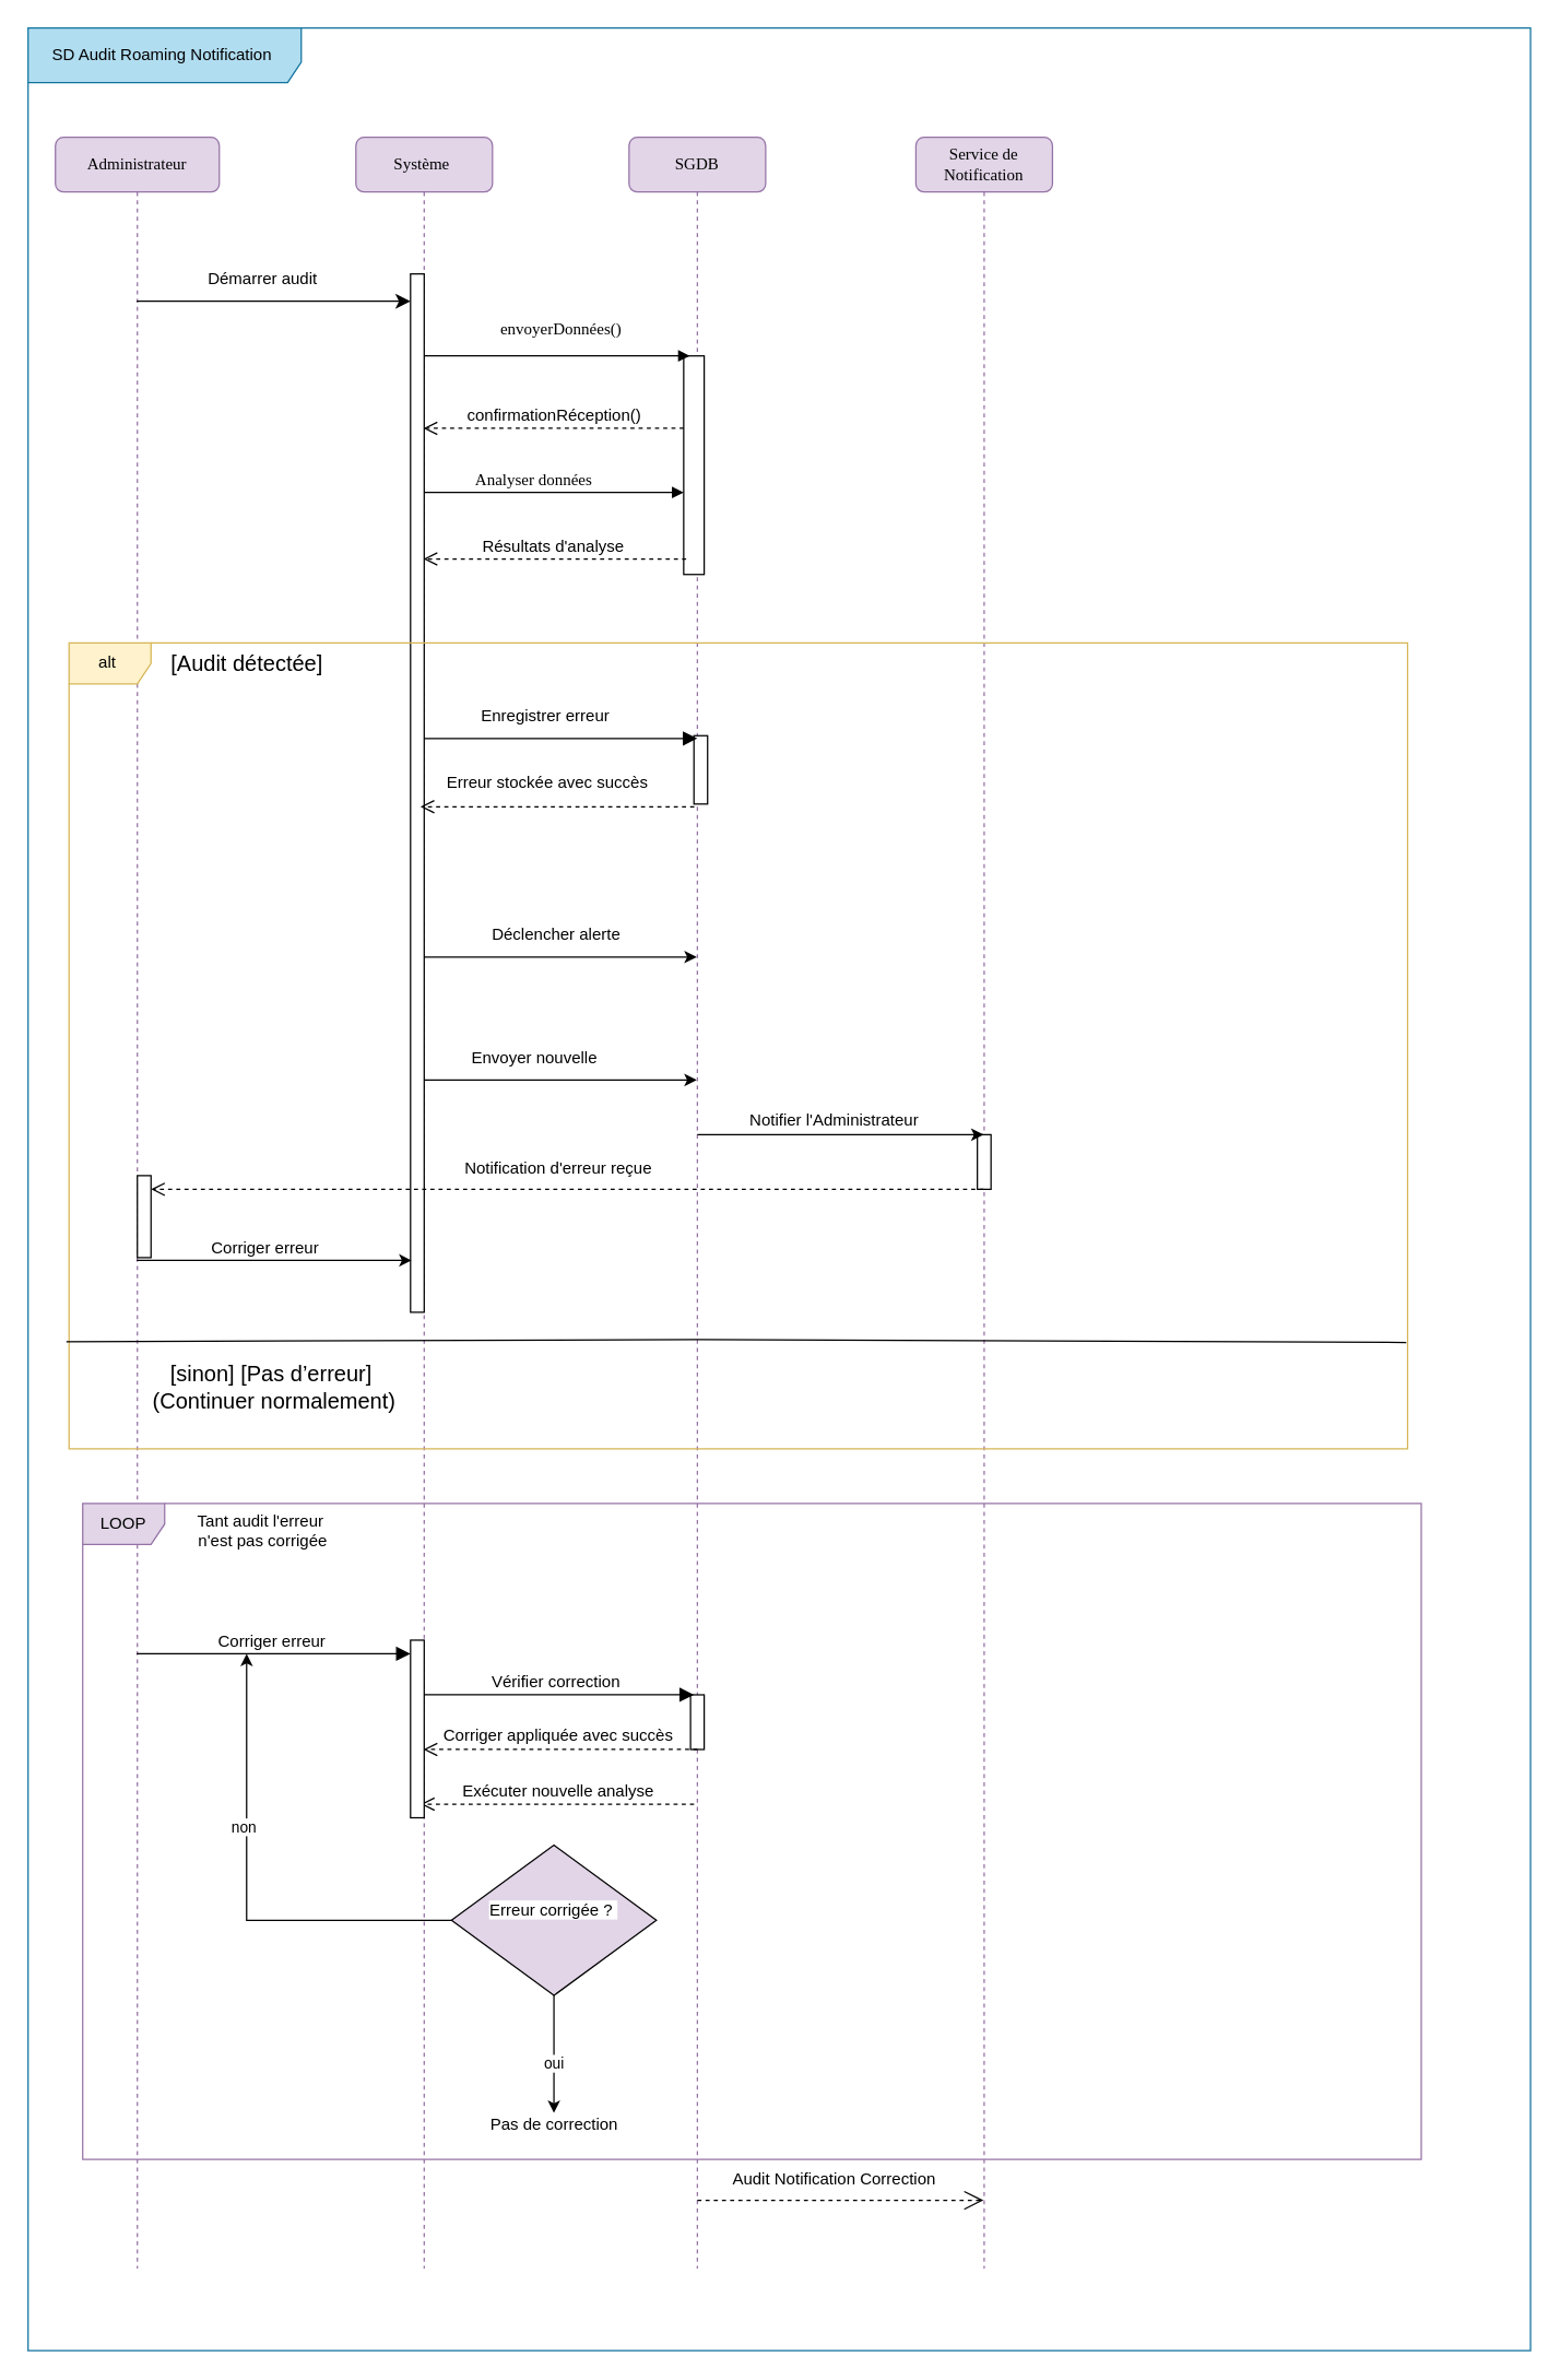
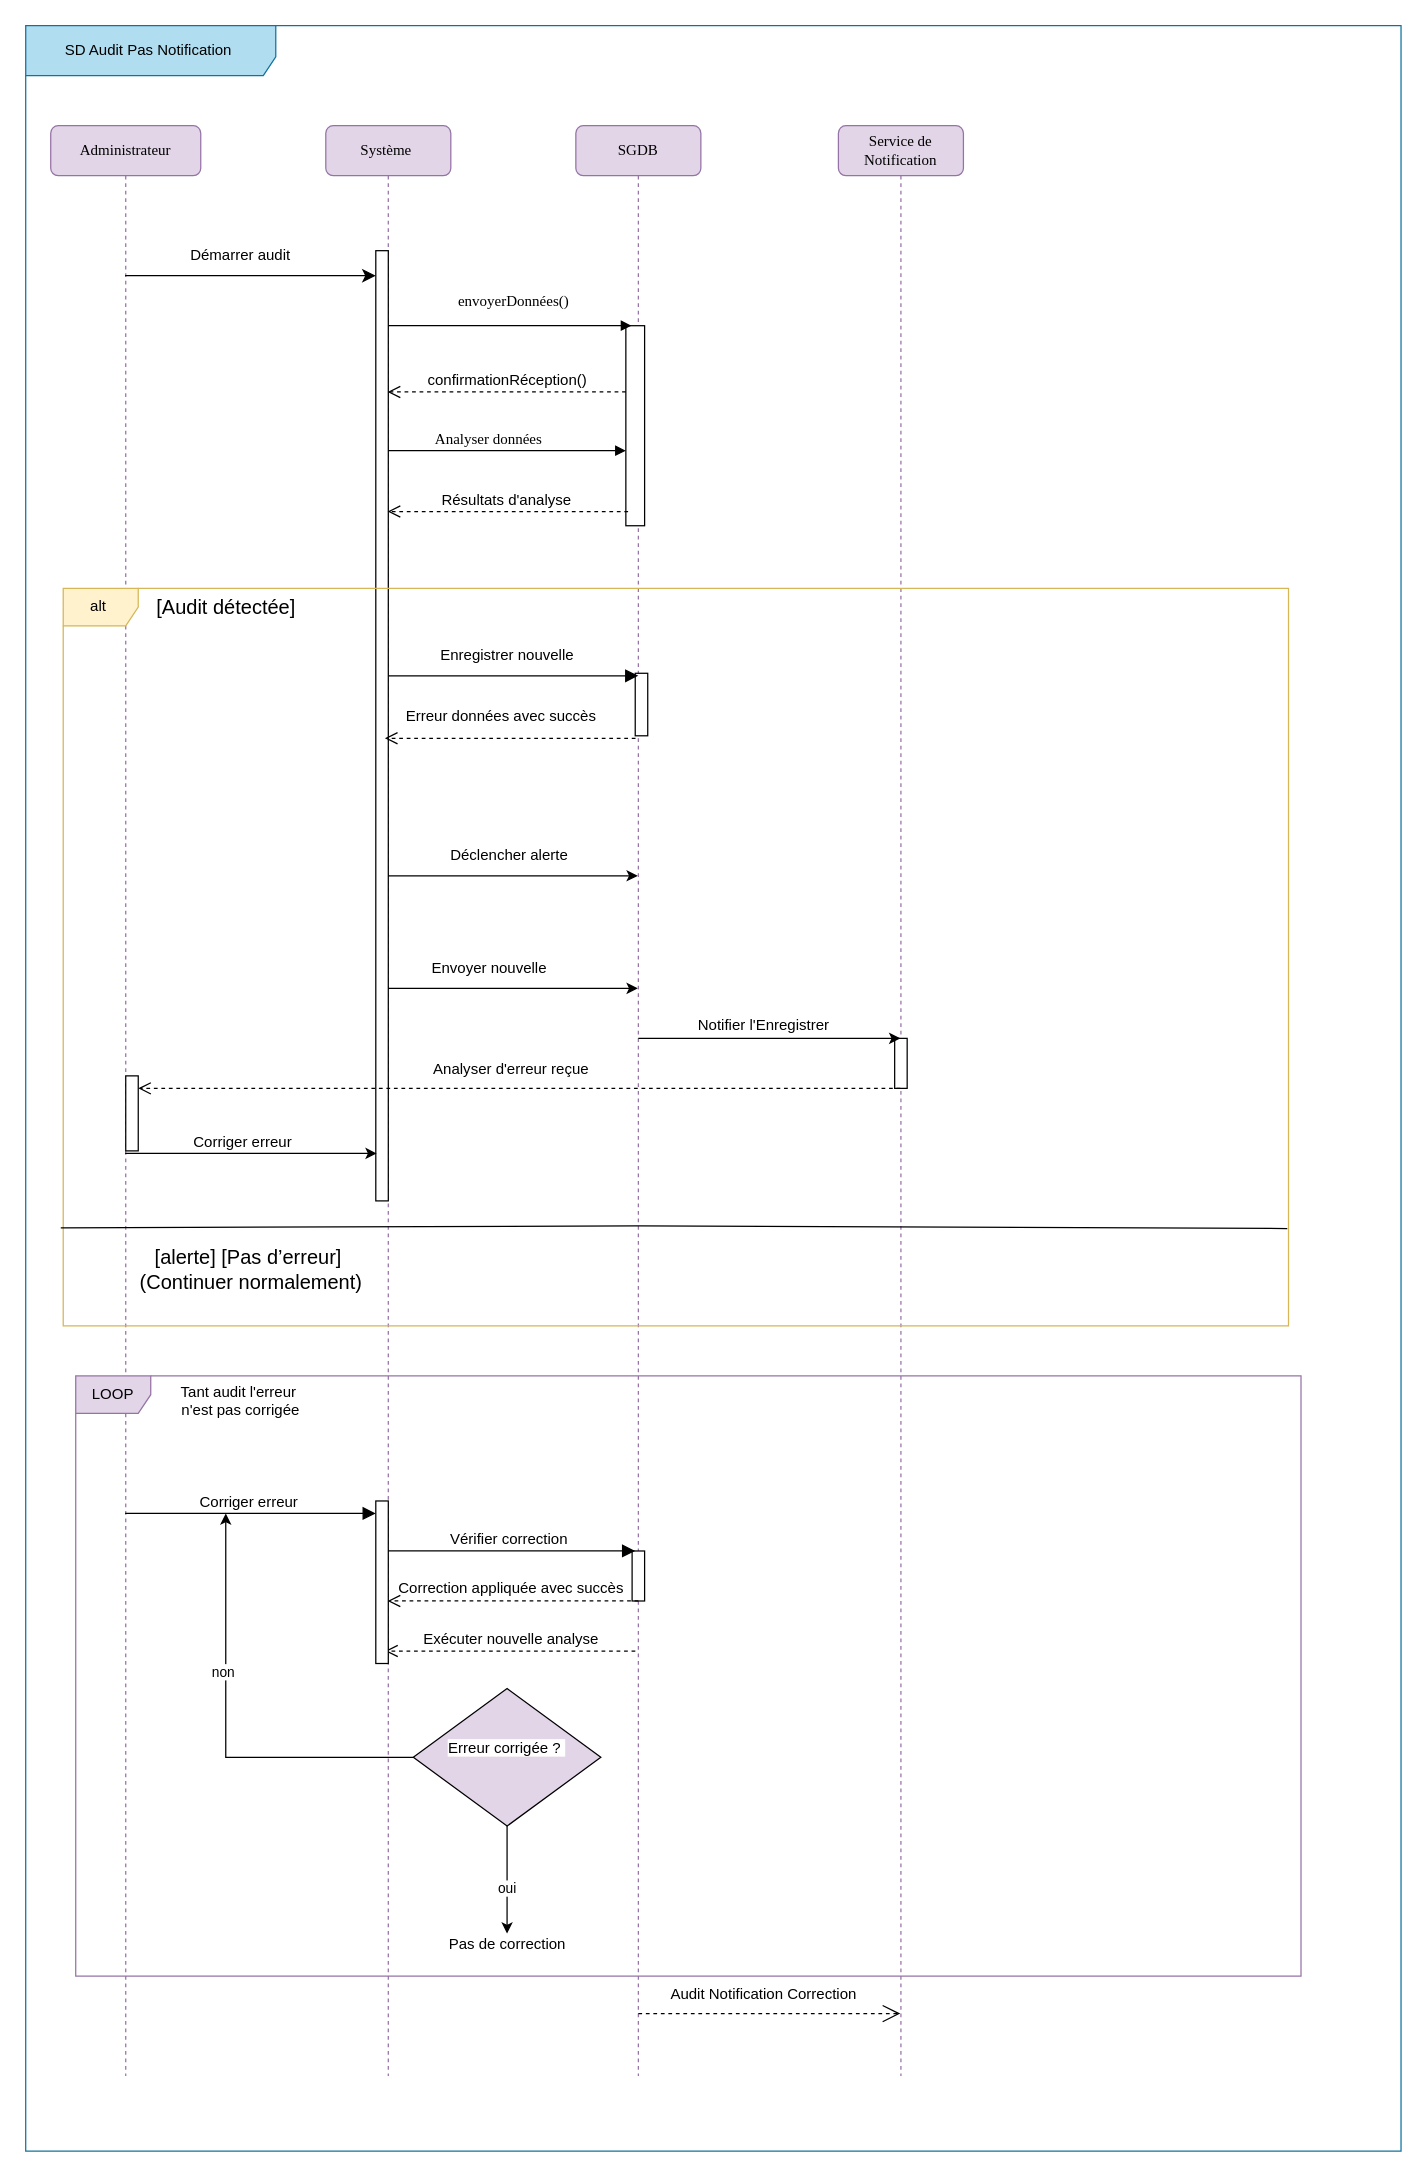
- <mxCell id="17" value="SD Audit Roaming Notification&amp;nbsp;" style="shape=umlFrame;whiteSpace=wrap;html=1;pointerEvents=0;align=center;width=200;height=40;fillColor=#b1ddf0;strokeColor=#10739e;" parent="1" vertex="1"><mxGeometry width="1100" height="1700" as="geometry" x="20" y="20" /></mxCell>
+ <mxCell id="17" value="SD Audit Pas Notification&amp;nbsp;" style="shape=umlFrame;whiteSpace=wrap;html=1;pointerEvents=0;align=center;width=200;height=40;fillColor=#b1ddf0;strokeColor=#10739e;" parent="1" vertex="1"><mxGeometry width="1100" height="1700" as="geometry" x="20" y="20" /></mxCell>
- <mxCell id="22" value="Enregistrer erreur&amp;nbsp;" style="text;whiteSpace=wrap;html=1;" parent="1" vertex="1"><mxGeometry x="350" y="510" width="130" height="40" as="geometry" /></mxCell>
+ <mxCell id="22" value="Enregistrer nouvelle&amp;nbsp;" style="text;whiteSpace=wrap;html=1;" parent="1" vertex="1"><mxGeometry x="350" y="510" width="130" height="40" as="geometry" /></mxCell>
- <mxCell id="50" value="Erreur stockée avec succès" style="text;html=1;align=center;verticalAlign=middle;resizable=0;points=[];autosize=1;strokeColor=none;fillColor=none;" vertex="1" parent="1"><mxGeometry x="315" y="558" width="170" height="30" as="geometry" /></mxCell>
+ <mxCell id="50" value="Erreur données avec succès" style="text;html=1;align=center;verticalAlign=middle;resizable=0;points=[];autosize=1;strokeColor=none;fillColor=none;" vertex="1" parent="1"><mxGeometry x="315" y="558" width="170" height="30" as="geometry" /></mxCell>
- <mxCell id="34" value="&lt;div&gt;Notifier l'Administrateur&lt;/div&gt;" style="text;html=1;align=center;verticalAlign=middle;resizable=0;points=[];autosize=1;strokeColor=none;fillColor=none;" vertex="1" parent="1"><mxGeometry x="535" y="805" width="150" height="30" as="geometry" /></mxCell>
+ <mxCell id="34" value="&lt;div&gt;Notifier l'Enregistrer&lt;/div&gt;" style="text;html=1;align=center;verticalAlign=middle;resizable=0;points=[];autosize=1;strokeColor=none;fillColor=none;" vertex="1" parent="1"><mxGeometry x="535" y="805" width="150" height="30" as="geometry" /></mxCell>
- <mxCell id="37" value="&lt;span style=&quot;background-color: rgb(255, 255, 255);&quot;&gt;Notification d'erreur reçue&lt;/span&gt;" style="text;html=1;align=center;verticalAlign=middle;resizable=0;points=[];autosize=1;strokeColor=none;fillColor=none;" vertex="1" parent="1"><mxGeometry x="327.5" y="840" width="160" height="30" as="geometry" /></mxCell>
+ <mxCell id="37" value="&lt;span style=&quot;background-color: rgb(255, 255, 255);&quot;&gt;Analyser d'erreur reçue&lt;/span&gt;" style="text;html=1;align=center;verticalAlign=middle;resizable=0;points=[];autosize=1;strokeColor=none;fillColor=none;" vertex="1" parent="1"><mxGeometry x="327.5" y="840" width="160" height="30" as="geometry" /></mxCell>
- <mxCell id="25" value="[sinon] [Pas d’erreur]&amp;nbsp;&lt;div&gt;(Continuer normalement)&lt;/div&gt;" style="text;html=1;align=center;verticalAlign=middle;resizable=0;points=[];autosize=1;strokeColor=none;fillColor=none;fontSize=16;" parent="1" vertex="1"><mxGeometry x="100" y="990" width="200" height="50" as="geometry" /></mxCell>
+ <mxCell id="25" value="[alerte] [Pas d’erreur]&amp;nbsp;&lt;div&gt;(Continuer normalement)&lt;/div&gt;" style="text;html=1;align=center;verticalAlign=middle;resizable=0;points=[];autosize=1;strokeColor=none;fillColor=none;fontSize=16;" parent="1" vertex="1"><mxGeometry x="100" y="990" width="200" height="50" as="geometry" /></mxCell>
- <mxCell id="49" value="&lt;p data-pm-slice=&quot;1 1 [&amp;quot;ordered_list&amp;quot;,{&amp;quot;spread&amp;quot;:true,&amp;quot;startingNumber&amp;quot;:1,&amp;quot;start&amp;quot;:113,&amp;quot;end&amp;quot;:1315},&amp;quot;regular_list_item&amp;quot;,{&amp;quot;start&amp;quot;:646,&amp;quot;end&amp;quot;:983},&amp;quot;list&amp;quot;,{&amp;quot;spread&amp;quot;:false,&amp;quot;start&amp;quot;:706,&amp;quot;end&amp;quot;:983},&amp;quot;regular_list_item&amp;quot;,{&amp;quot;start&amp;quot;:706,&amp;quot;end&amp;quot;:789}]&quot;&gt;Corriger appliquée avec succès&lt;/p&gt;" style="text;html=1;align=center;verticalAlign=middle;resizable=0;points=[];autosize=1;strokeColor=none;fillColor=none;" vertex="1" parent="1"><mxGeometry x="307.5" y="1245" width="200" height="50" as="geometry" /></mxCell>
+ <mxCell id="49" value="&lt;p data-pm-slice=&quot;1 1 [&amp;quot;ordered_list&amp;quot;,{&amp;quot;spread&amp;quot;:true,&amp;quot;startingNumber&amp;quot;:1,&amp;quot;start&amp;quot;:113,&amp;quot;end&amp;quot;:1315},&amp;quot;regular_list_item&amp;quot;,{&amp;quot;start&amp;quot;:646,&amp;quot;end&amp;quot;:983},&amp;quot;list&amp;quot;,{&amp;quot;spread&amp;quot;:false,&amp;quot;start&amp;quot;:706,&amp;quot;end&amp;quot;:983},&amp;quot;regular_list_item&amp;quot;,{&amp;quot;start&amp;quot;:706,&amp;quot;end&amp;quot;:789}]&quot;&gt;Correction appliquée avec succès&lt;/p&gt;" style="text;html=1;align=center;verticalAlign=middle;resizable=0;points=[];autosize=1;strokeColor=none;fillColor=none;" vertex="1" parent="1"><mxGeometry x="307.5" y="1245" width="200" height="50" as="geometry" /></mxCell>
